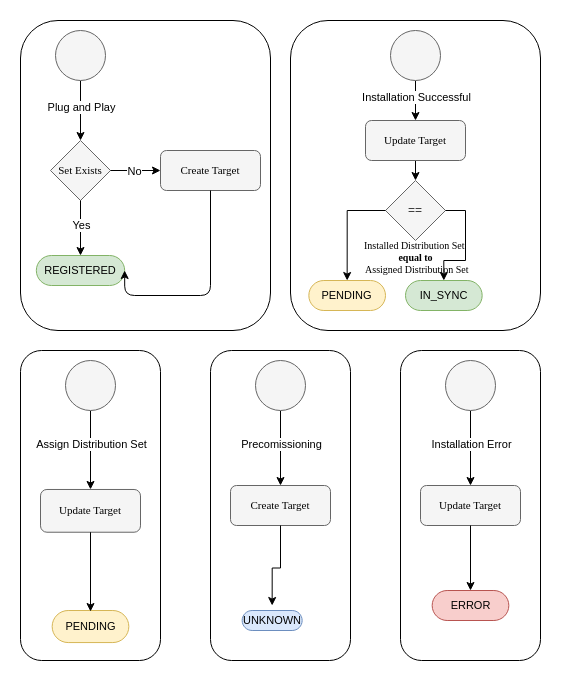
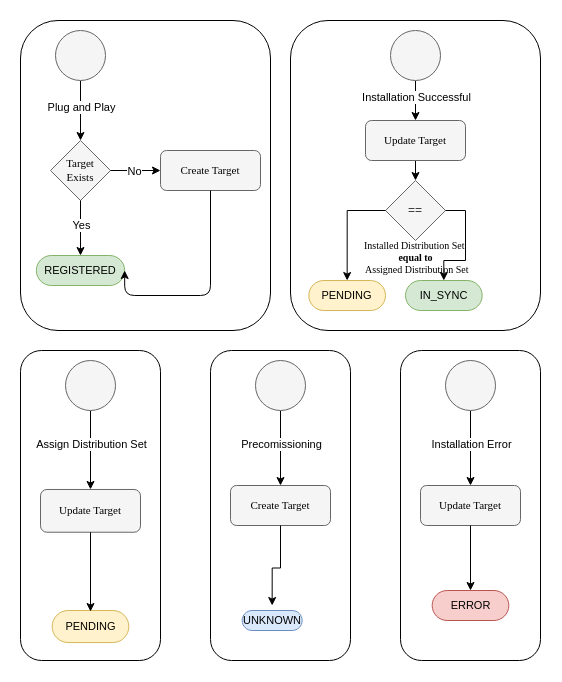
- <mxCell id="10" value="Set Exists" style="text;html=1;align=center;verticalAlign=middle;whiteSpace=wrap;rounded=0;horizontal=1;fontFamily=Times New Roman;fontSize=11;" vertex="1" parent="1"><mxGeometry x="55" y="155" width="50" height="30" as="geometry" /></mxCell>
+ <mxCell id="10" value="Target Exists" style="text;html=1;align=center;verticalAlign=middle;whiteSpace=wrap;rounded=0;horizontal=1;fontFamily=Times New Roman;fontSize=11;" vertex="1" parent="1"><mxGeometry x="55" y="155" width="50" height="30" as="geometry" /></mxCell>
